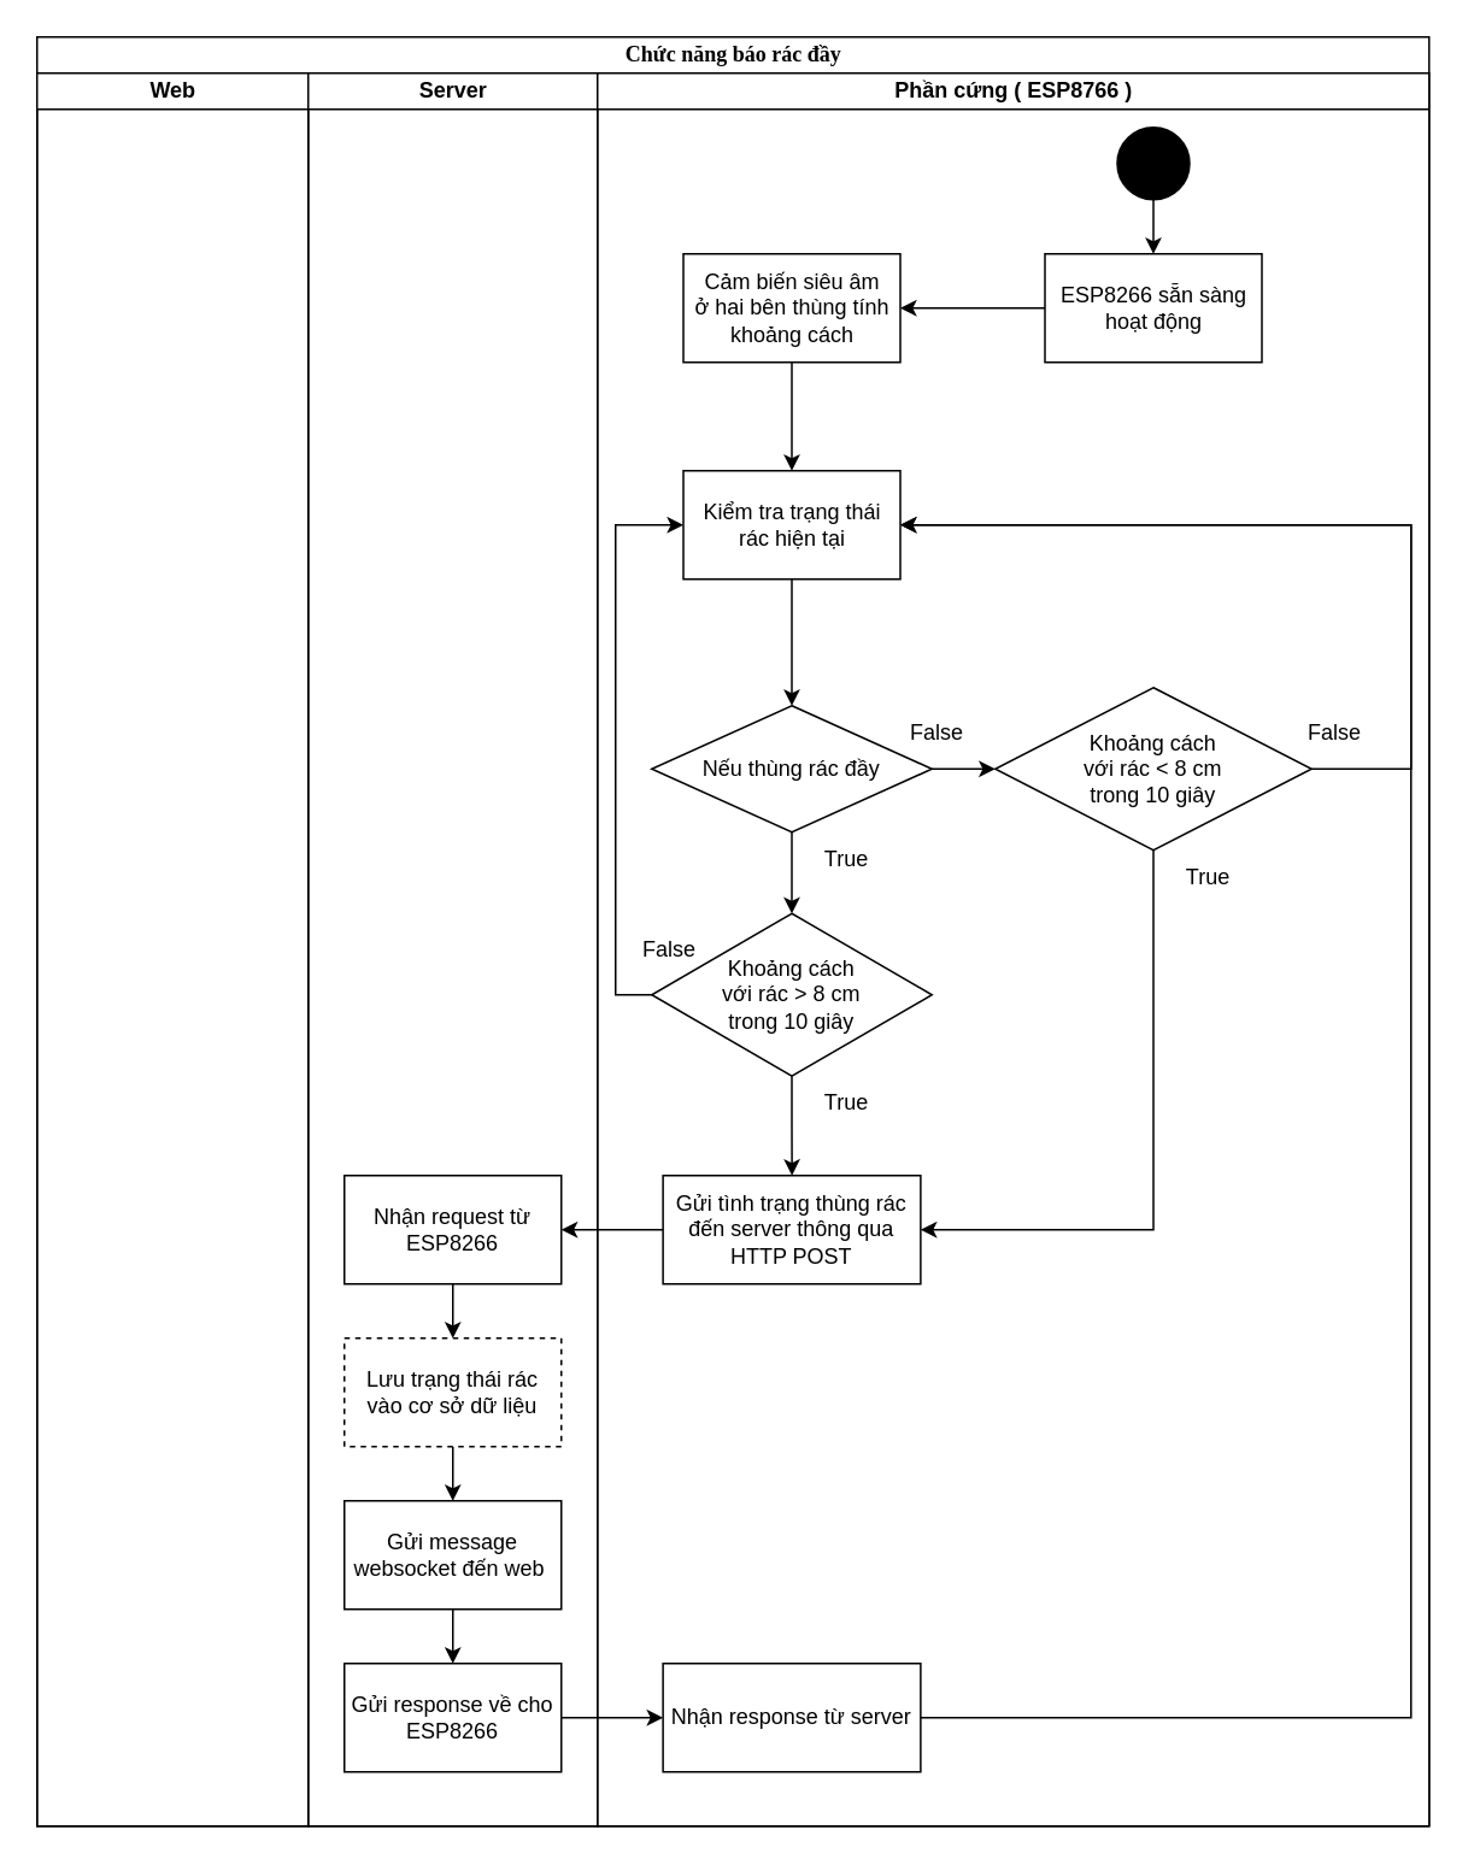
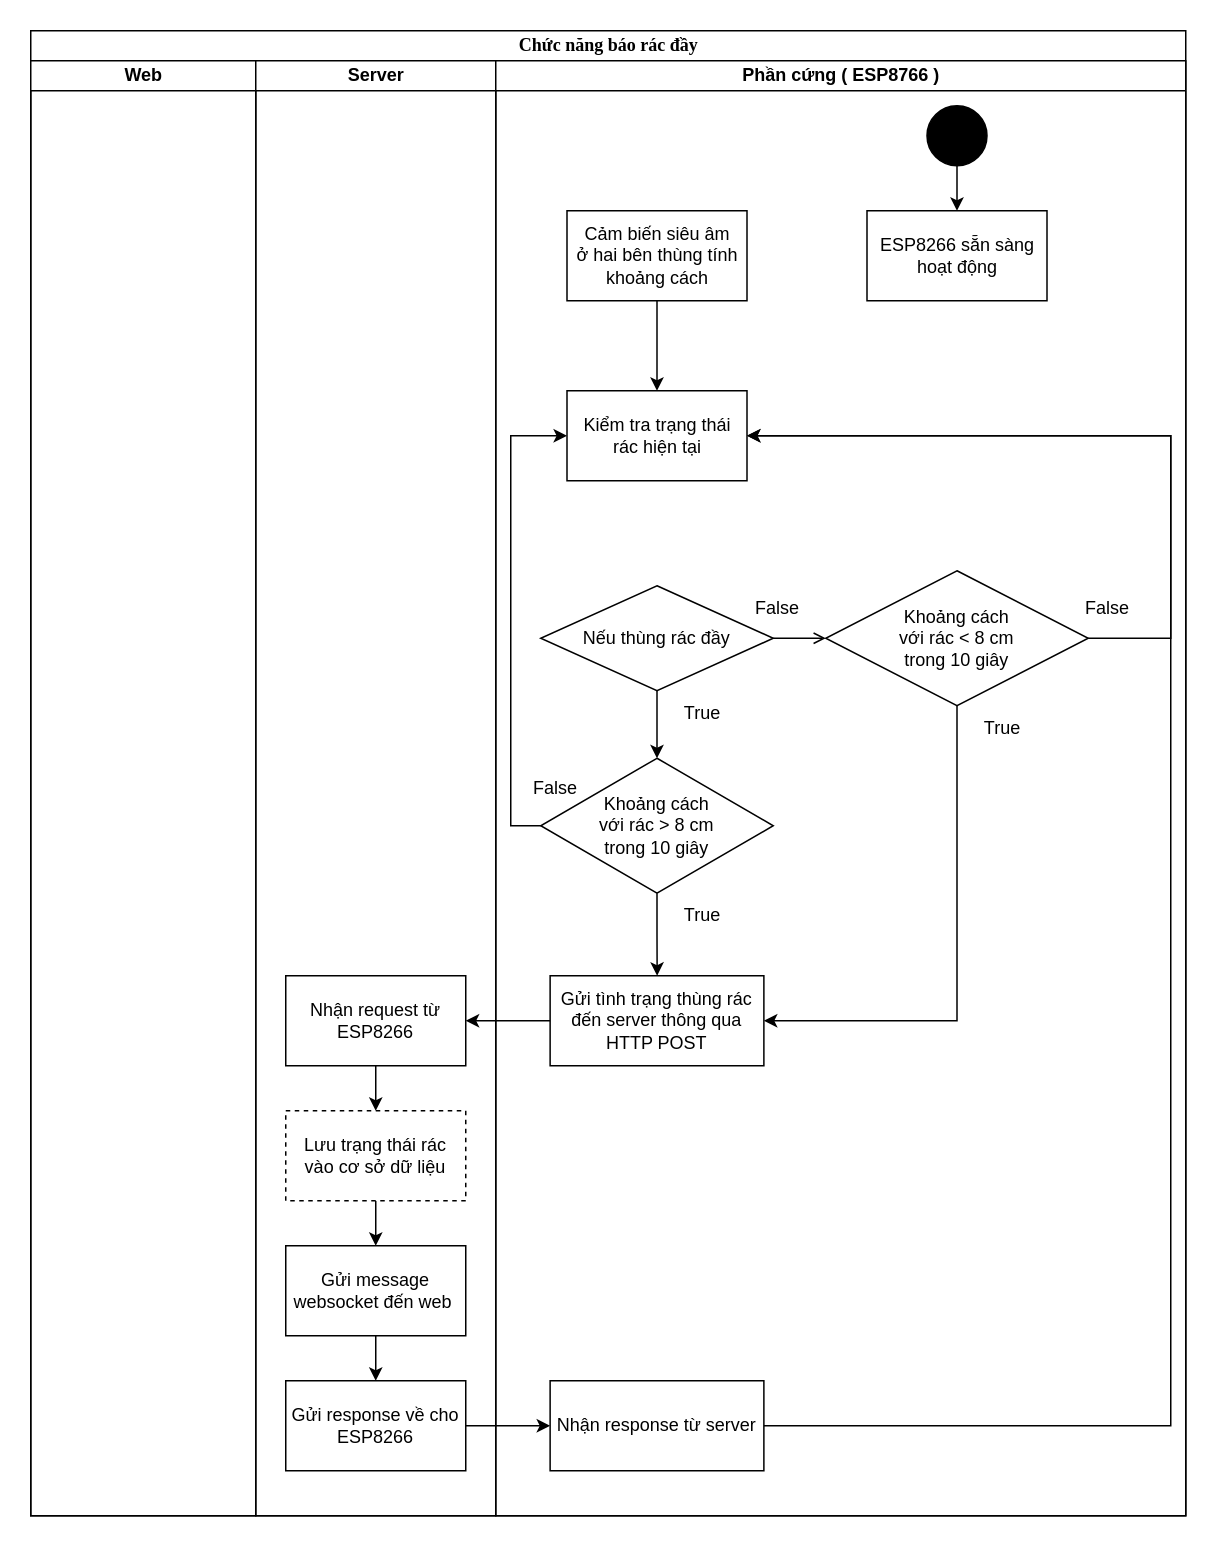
- <mxCell id="15" value="" style="edgeStyle=orthogonalEdgeStyle;rounded=0;orthogonalLoop=1;jettySize=auto;html=1;" edge="1" parent="12" source="16" target="18"><mxGeometry relative="1" as="geometry" /></mxCell>
- <mxCell id="19" value="" style="edgeStyle=orthogonalEdgeStyle;rounded=0;orthogonalLoop=1;jettySize=auto;html=1;" edge="1" parent="12" source="20" target="23"><mxGeometry relative="1" as="geometry" /></mxCell>
- <mxCell id="21" value="" style="edgeStyle=orthogonalEdgeStyle;rounded=0;orthogonalLoop=1;jettySize=auto;html=1;" edge="1" parent="12" source="23" target="25"><mxGeometry relative="1" as="geometry" /></mxCell>
+ <mxCell id="21" value="" style="edgeStyle=orthogonalEdgeStyle;rounded=0;orthogonalLoop=1;jettySize=auto;html=1;endArrow=open;" edge="1" parent="12" source="23" target="25"><mxGeometry relative="1" as="geometry" /></mxCell>
